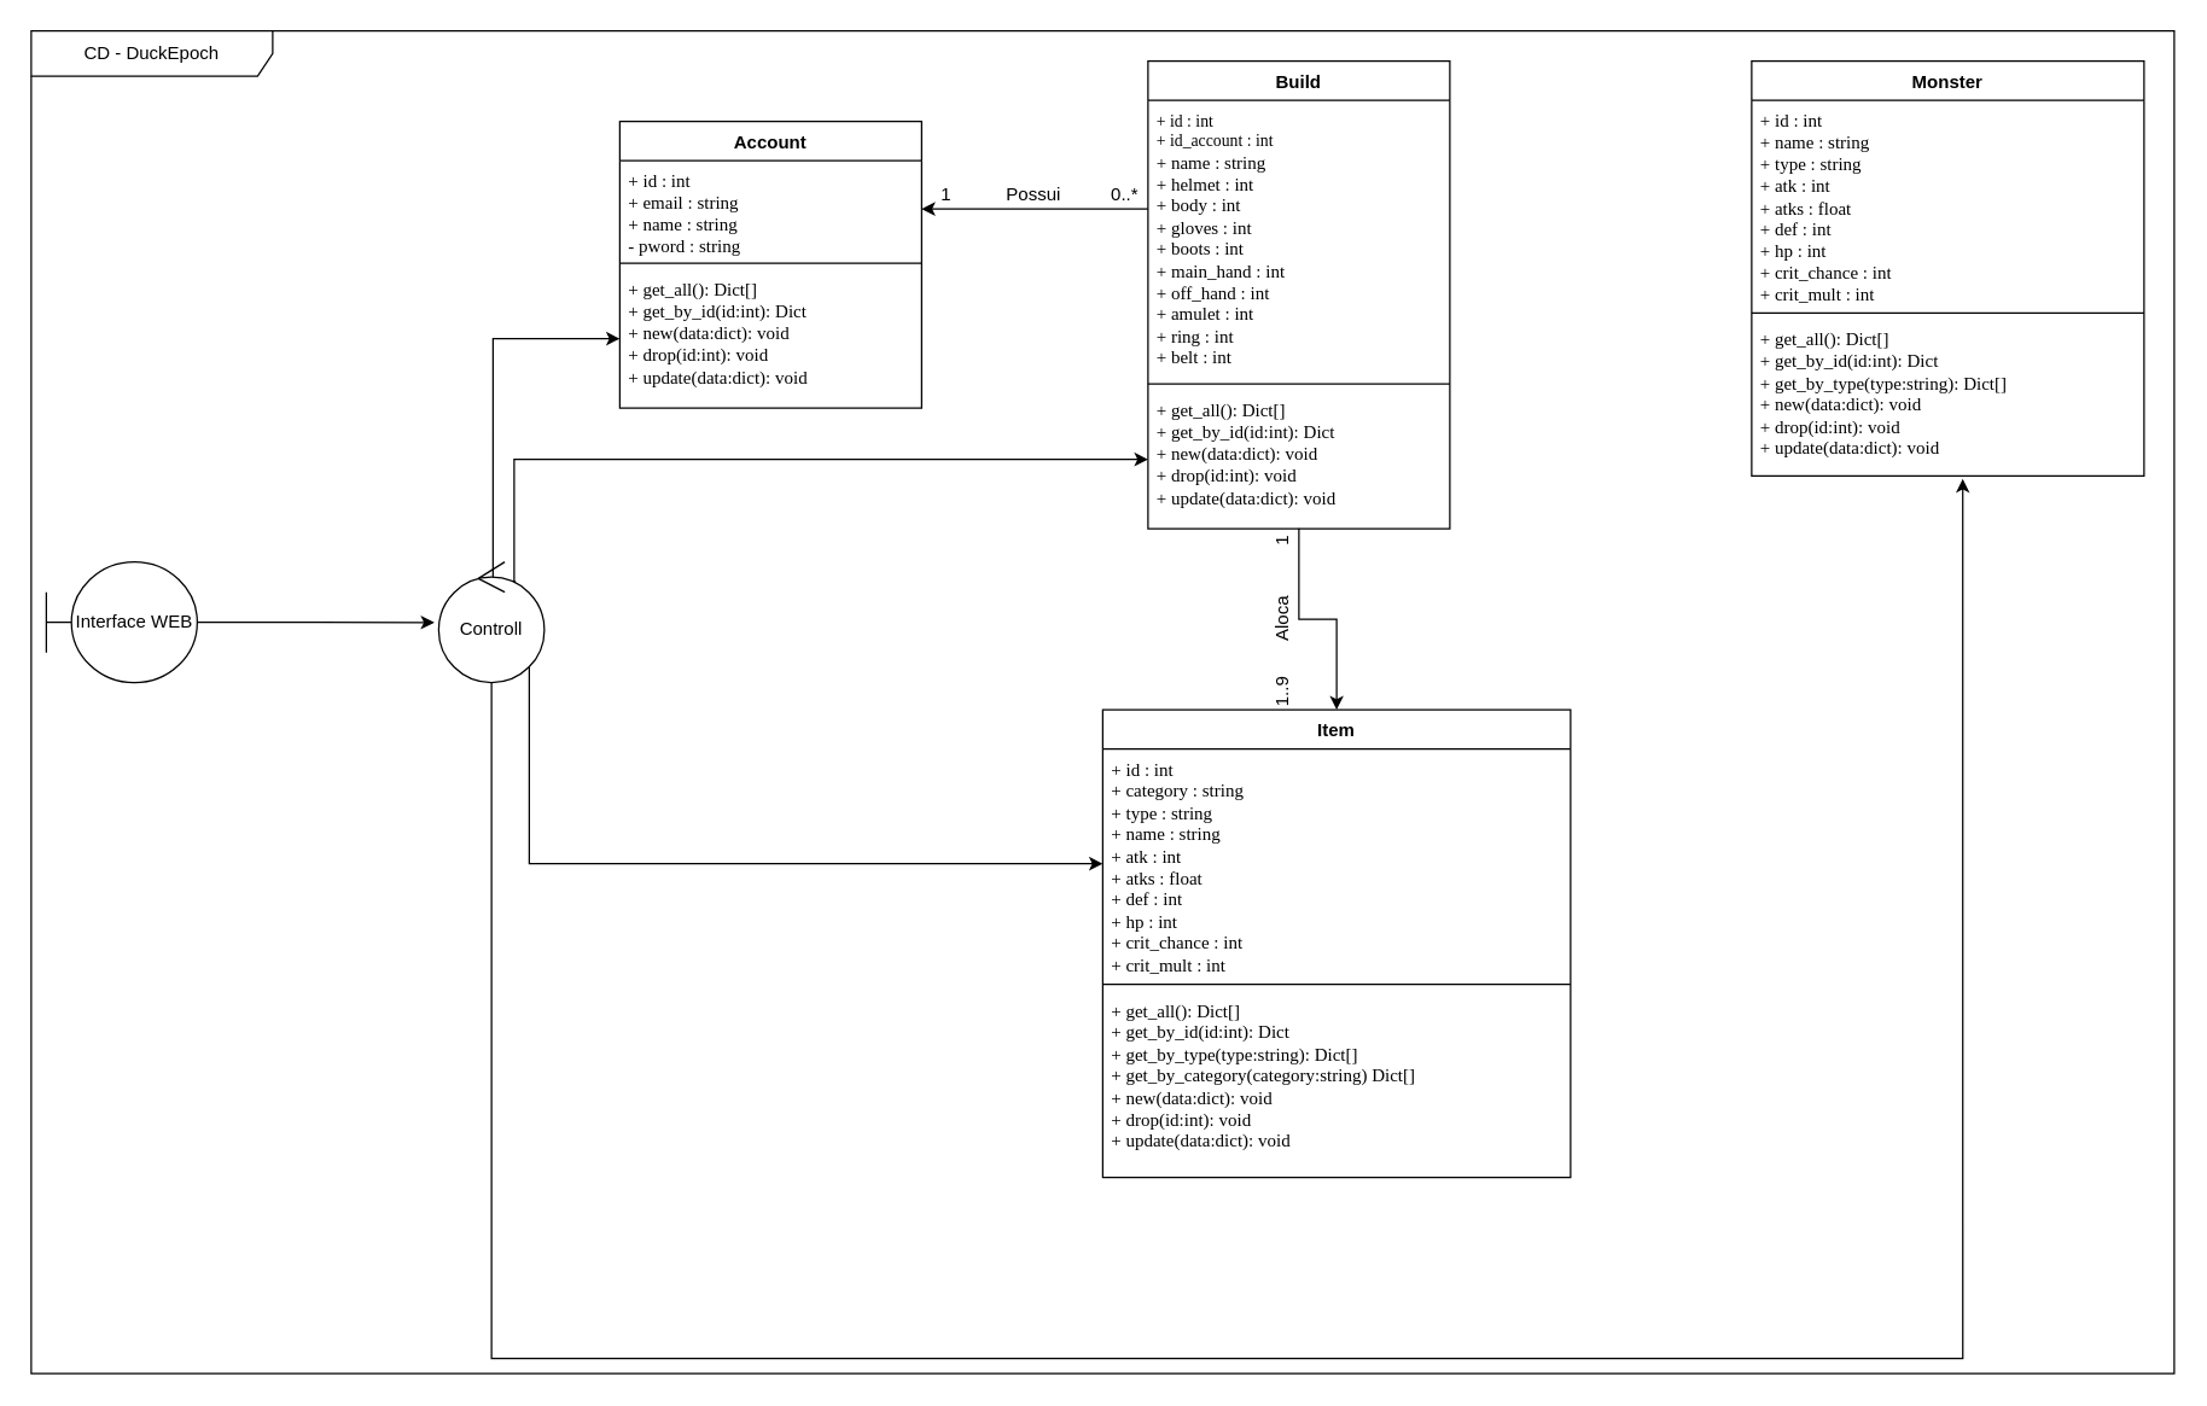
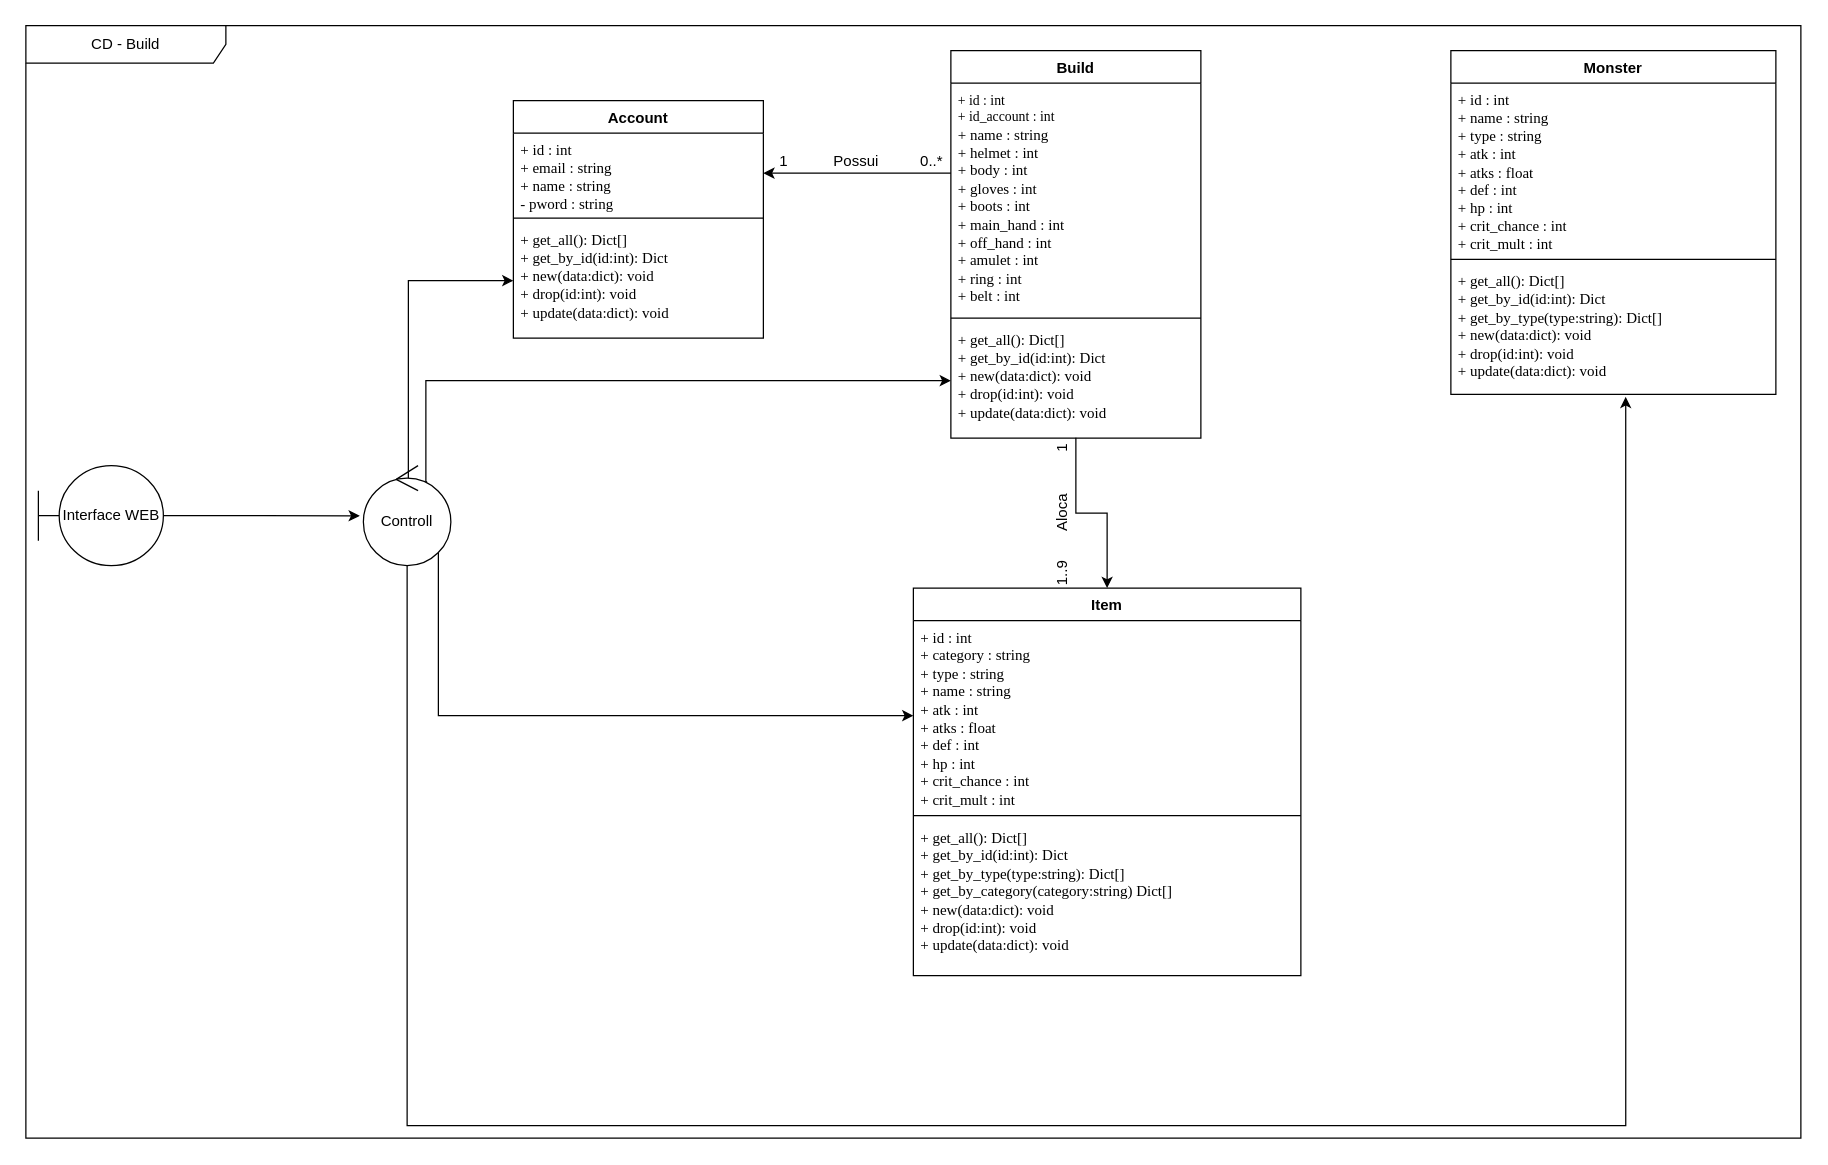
- <mxCell id="29" value="CD - DuckEpoch" style="shape=umlFrame;whiteSpace=wrap;html=1;pointerEvents=0;recursiveResize=0;container=1;collapsible=0;width=160;" vertex="1" parent="1"><mxGeometry x="20" y="20" width="1420" height="890" as="geometry" /></mxCell>
+ <mxCell id="29" value="CD - Build" style="shape=umlFrame;whiteSpace=wrap;html=1;pointerEvents=0;recursiveResize=0;container=1;collapsible=0;width=160;" vertex="1" parent="1"><mxGeometry x="20" y="20" width="1420" height="890" as="geometry" /></mxCell>
